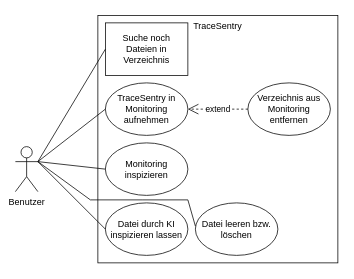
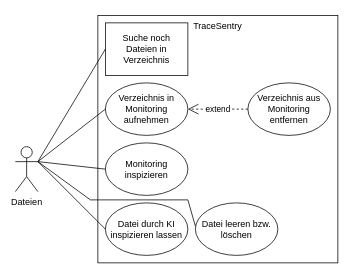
- <mxCell id="4" value="TraceSentry in Monitoring aufnehmen" style="ellipse;whiteSpace=wrap;html=1;" parent="1" vertex="1"><mxGeometry x="140" y="110" width="110" height="70" as="geometry" /></mxCell>
+ <mxCell id="4" value="Verzeichnis in Monitoring aufnehmen" style="ellipse;whiteSpace=wrap;html=1;" parent="1" vertex="1"><mxGeometry x="140" y="110" width="110" height="70" as="geometry" /></mxCell>
- <mxCell id="2" value="&lt;div&gt;Benutzer&lt;/div&gt;&lt;div&gt;&lt;br&gt;&lt;/div&gt;" style="shape=umlActor;verticalLabelPosition=bottom;verticalAlign=top;html=1;outlineConnect=0;" parent="1" vertex="1"><mxGeometry x="20" y="195" width="30" height="60" as="geometry" /></mxCell>
+ <mxCell id="2" value="&lt;div&gt;Dateien&lt;/div&gt;&lt;div&gt;&lt;br&gt;&lt;/div&gt;" style="shape=umlActor;verticalLabelPosition=bottom;verticalAlign=top;html=1;outlineConnect=0;" parent="1" vertex="1"><mxGeometry x="20" y="195" width="30" height="60" as="geometry" /></mxCell>
